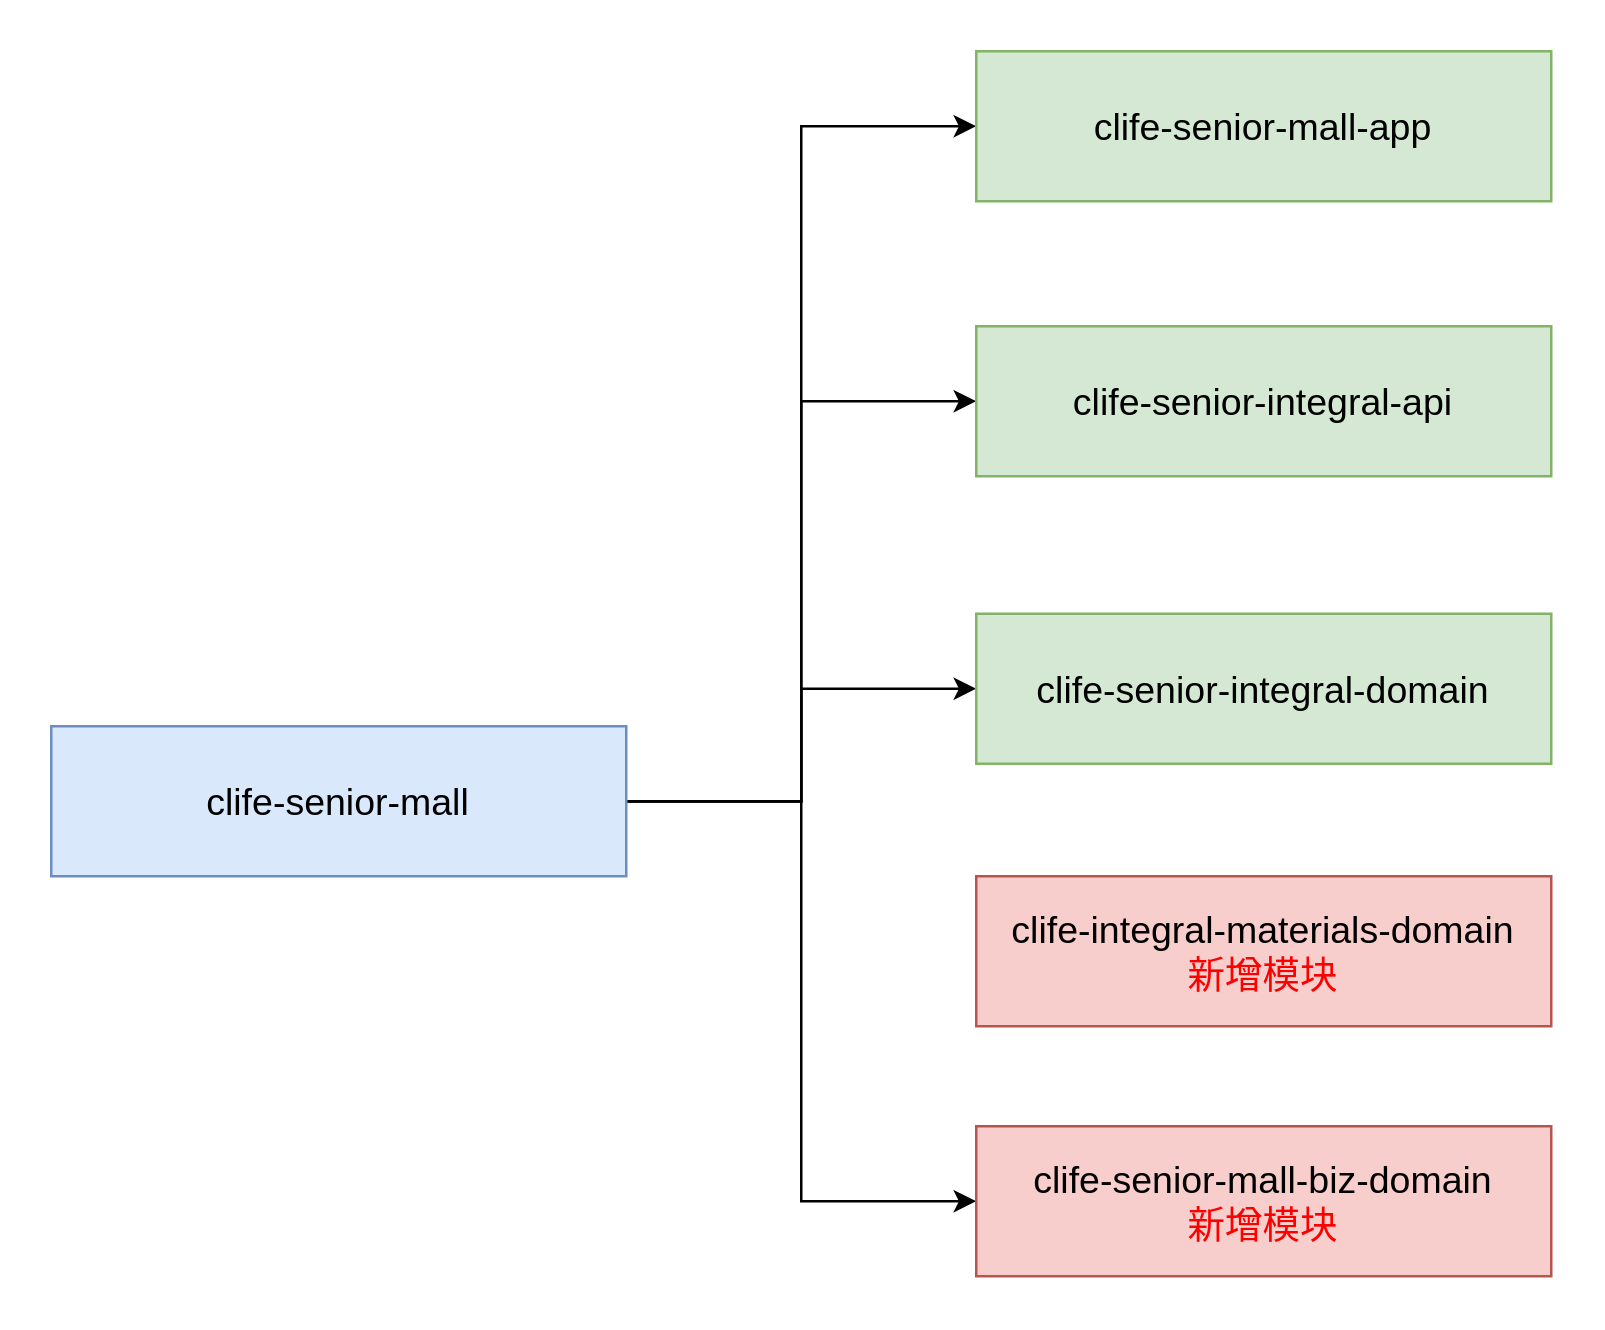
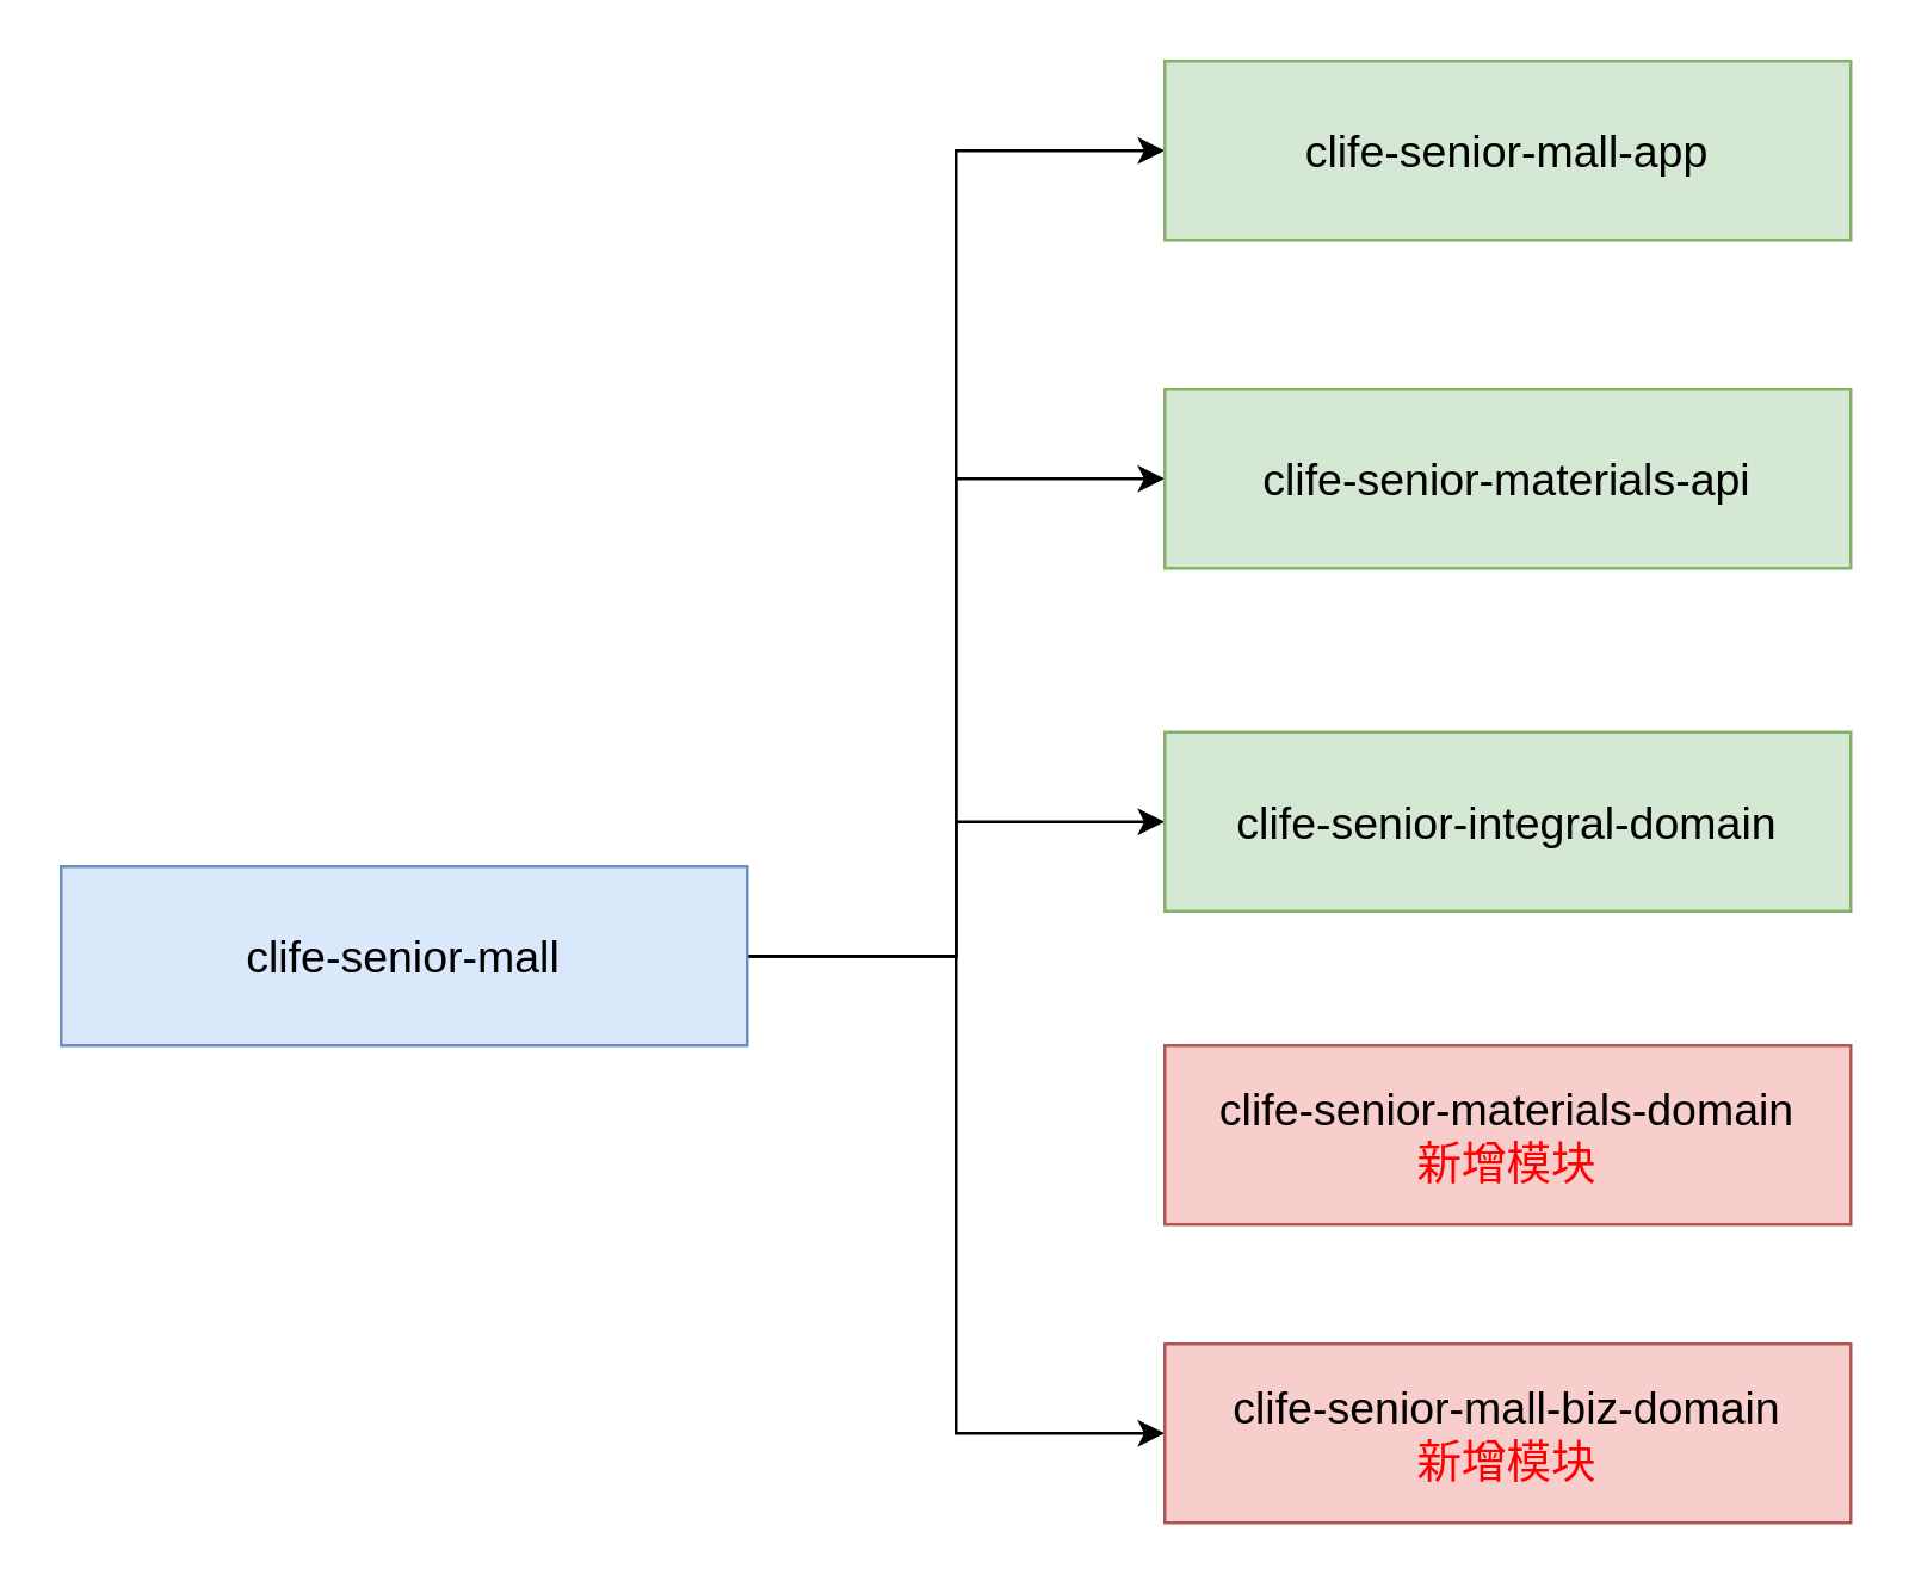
- <mxCell id="8" value="&lt;font style=&quot;font-size: 15px;&quot;&gt;clife-senior-integral-api&lt;/font&gt;" style="rounded=0;whiteSpace=wrap;html=1;fillColor=#d5e8d4;strokeColor=#82b366;" parent="1" vertex="1"><mxGeometry x="390" y="130" width="230" height="60" as="geometry" /></mxCell>
+ <mxCell id="8" value="&lt;font style=&quot;font-size: 15px;&quot;&gt;clife-senior-materials-api&lt;/font&gt;" style="rounded=0;whiteSpace=wrap;html=1;fillColor=#d5e8d4;strokeColor=#82b366;" parent="1" vertex="1"><mxGeometry x="390" y="130" width="230" height="60" as="geometry" /></mxCell>
- <mxCell id="11" value="&lt;font style=&quot;font-size: 15px;&quot;&gt;clife-integral-materials-domain&lt;/font&gt;&lt;div&gt;&lt;font style=&quot;font-size: 15px;&quot;&gt;&lt;span style=&quot;color: rgb(255, 0, 0);&quot;&gt;新增模块&lt;/span&gt;&lt;br&gt;&lt;/font&gt;&lt;/div&gt;" style="rounded=0;whiteSpace=wrap;html=1;fillColor=#f8cecc;strokeColor=#b85450;" vertex="1" parent="1"><mxGeometry x="390" y="350" width="230" height="60" as="geometry" /></mxCell>
+ <mxCell id="11" value="&lt;font style=&quot;font-size: 15px;&quot;&gt;clife-senior-materials-domain&lt;/font&gt;&lt;div&gt;&lt;font style=&quot;font-size: 15px;&quot;&gt;&lt;span style=&quot;color: rgb(255, 0, 0);&quot;&gt;新增模块&lt;/span&gt;&lt;br&gt;&lt;/font&gt;&lt;/div&gt;" style="rounded=0;whiteSpace=wrap;html=1;fillColor=#f8cecc;strokeColor=#b85450;" vertex="1" parent="1"><mxGeometry x="390" y="350" width="230" height="60" as="geometry" /></mxCell>
